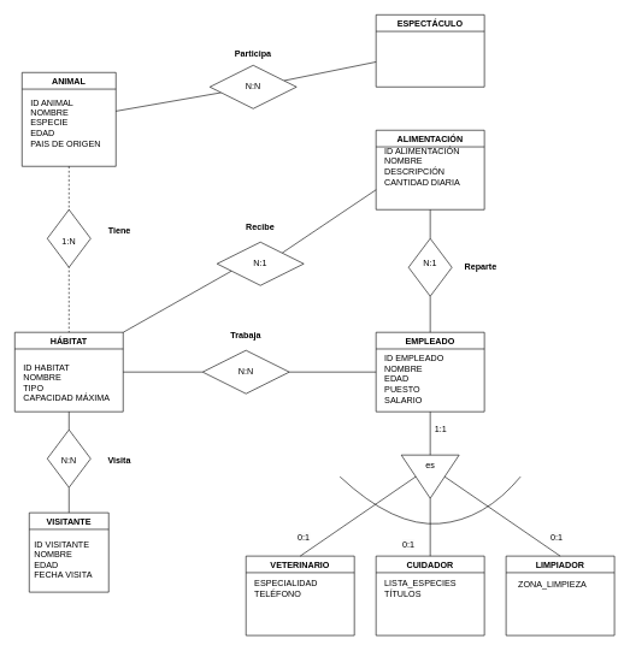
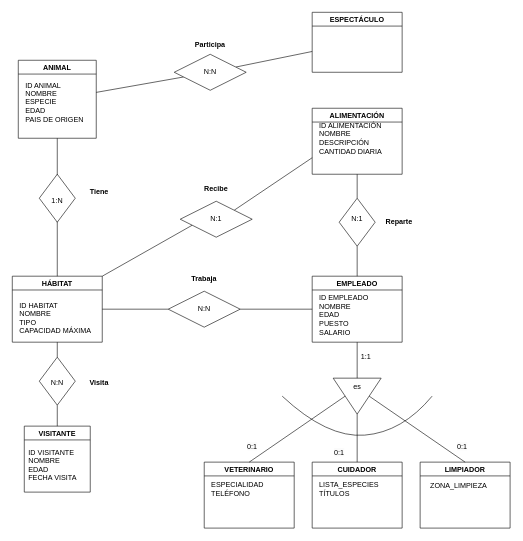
- <mxCell id="16" value="" style="endArrow=none;html=1;rounded=0;entryX=0.5;entryY=0;entryDx=0;entryDy=0;dashed=1;" parent="1" source="2" target="4" edge="1"><mxGeometry relative="1" as="geometry"><mxPoint x="350" y="434" as="sourcePoint" /><mxPoint x="445" y="495" as="targetPoint" /></mxGeometry></mxCell>
+ <mxCell id="16" value="" style="endArrow=none;html=1;rounded=0;entryX=0.5;entryY=0;entryDx=0;entryDy=0;" parent="1" source="2" target="4" edge="1"><mxGeometry relative="1" as="geometry"><mxPoint x="350" y="434" as="sourcePoint" /><mxPoint x="445" y="495" as="targetPoint" /></mxGeometry></mxCell>
